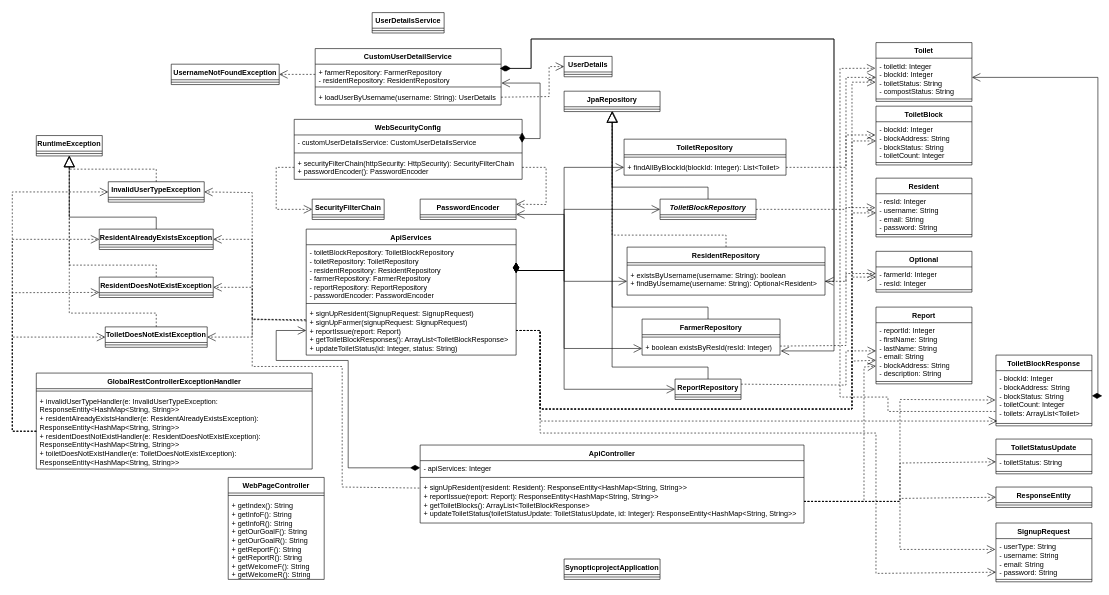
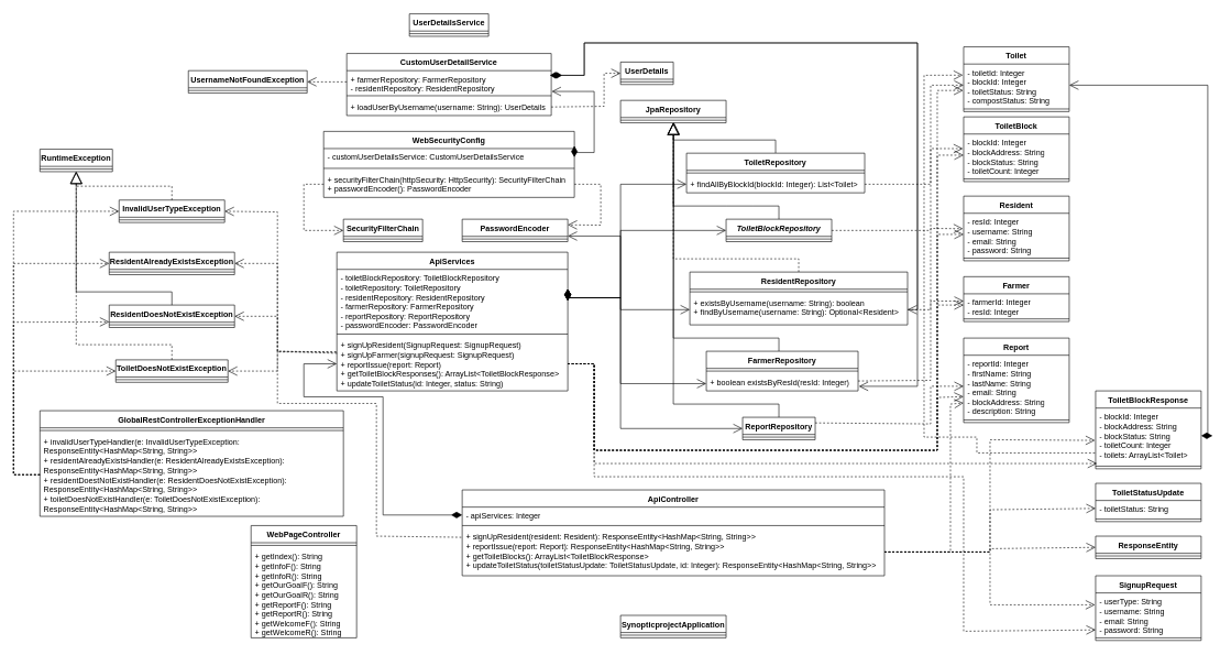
+ <mxCell id="27" value="" style="endArrow=block;endSize=16;endFill=0;html=1;rounded=0;entryX=0.5;entryY=1;entryDx=0;entryDy=0;exitX=0.5;exitY=0;exitDx=0;exitDy=0;" parent="1" source="41" target="22" edge="1"><mxGeometry width="160" relative="1" as="geometry"><mxPoint x="1175" y="219" as="sourcePoint" /><mxPoint x="1020" y="187" as="targetPoint" /><Array as="points"><mxPoint x="1175" y="211" /><mxPoint x="1020" y="211" /></Array></mxGeometry></mxCell>
- <mxCell id="78" value="" style="endArrow=block;endSize=16;endFill=0;html=1;rounded=0;exitX=0.5;exitY=0;exitDx=0;exitDy=0;entryX=0.5;entryY=1;entryDx=0;entryDy=0;" parent="1" source="70" target="76" edge="1"><mxGeometry width="160" relative="1" as="geometry"><mxPoint x="240" y="281" as="sourcePoint" /><mxPoint x="400" y="281" as="targetPoint" /><Array as="points"><mxPoint x="260" y="361" /><mxPoint x="115" y="361" /></Array></mxGeometry></mxCell>
- <mxCell id="6" value="Optional" style="swimlane;fontStyle=1;align=center;verticalAlign=top;childLayout=stackLayout;horizontal=1;startSize=26;horizontalStack=0;resizeParent=1;resizeParentMax=0;resizeLast=0;collapsible=1;marginBottom=0;whiteSpace=wrap;html=1;" parent="1" vertex="1"><mxGeometry x="1460" y="418" width="160" height="68" as="geometry" /></mxCell>
+ <mxCell id="6" value="Farmer" style="swimlane;fontStyle=1;align=center;verticalAlign=top;childLayout=stackLayout;horizontal=1;startSize=26;horizontalStack=0;resizeParent=1;resizeParentMax=0;resizeLast=0;collapsible=1;marginBottom=0;whiteSpace=wrap;html=1;" parent="1" vertex="1"><mxGeometry x="1460" y="418" width="160" height="68" as="geometry" /></mxCell>
- <mxCell id="79" value="" style="endArrow=block;endSize=16;endFill=0;html=1;rounded=0;exitX=0.5;exitY=0;exitDx=0;exitDy=0;entryX=0.5;entryY=1;entryDx=0;entryDy=0;dashed=1;" parent="1" source="72" target="76" edge="1"><mxGeometry width="160" relative="1" as="geometry"><mxPoint x="220" y="253" as="sourcePoint" /><mxPoint x="380" y="253" as="targetPoint" /><Array as="points"><mxPoint x="260" y="441" /><mxPoint x="115" y="441" /></Array></mxGeometry></mxCell>
+ <mxCell id="79" value="" style="endArrow=block;endSize=16;endFill=0;html=1;rounded=0;exitX=0.5;exitY=0;exitDx=0;exitDy=0;entryX=0.5;entryY=1;entryDx=0;entryDy=0;" parent="1" source="72" target="76" edge="1"><mxGeometry width="160" relative="1" as="geometry"><mxPoint x="220" y="253" as="sourcePoint" /><mxPoint x="380" y="253" as="targetPoint" /><Array as="points"><mxPoint x="260" y="441" /><mxPoint x="115" y="441" /></Array></mxGeometry></mxCell>
